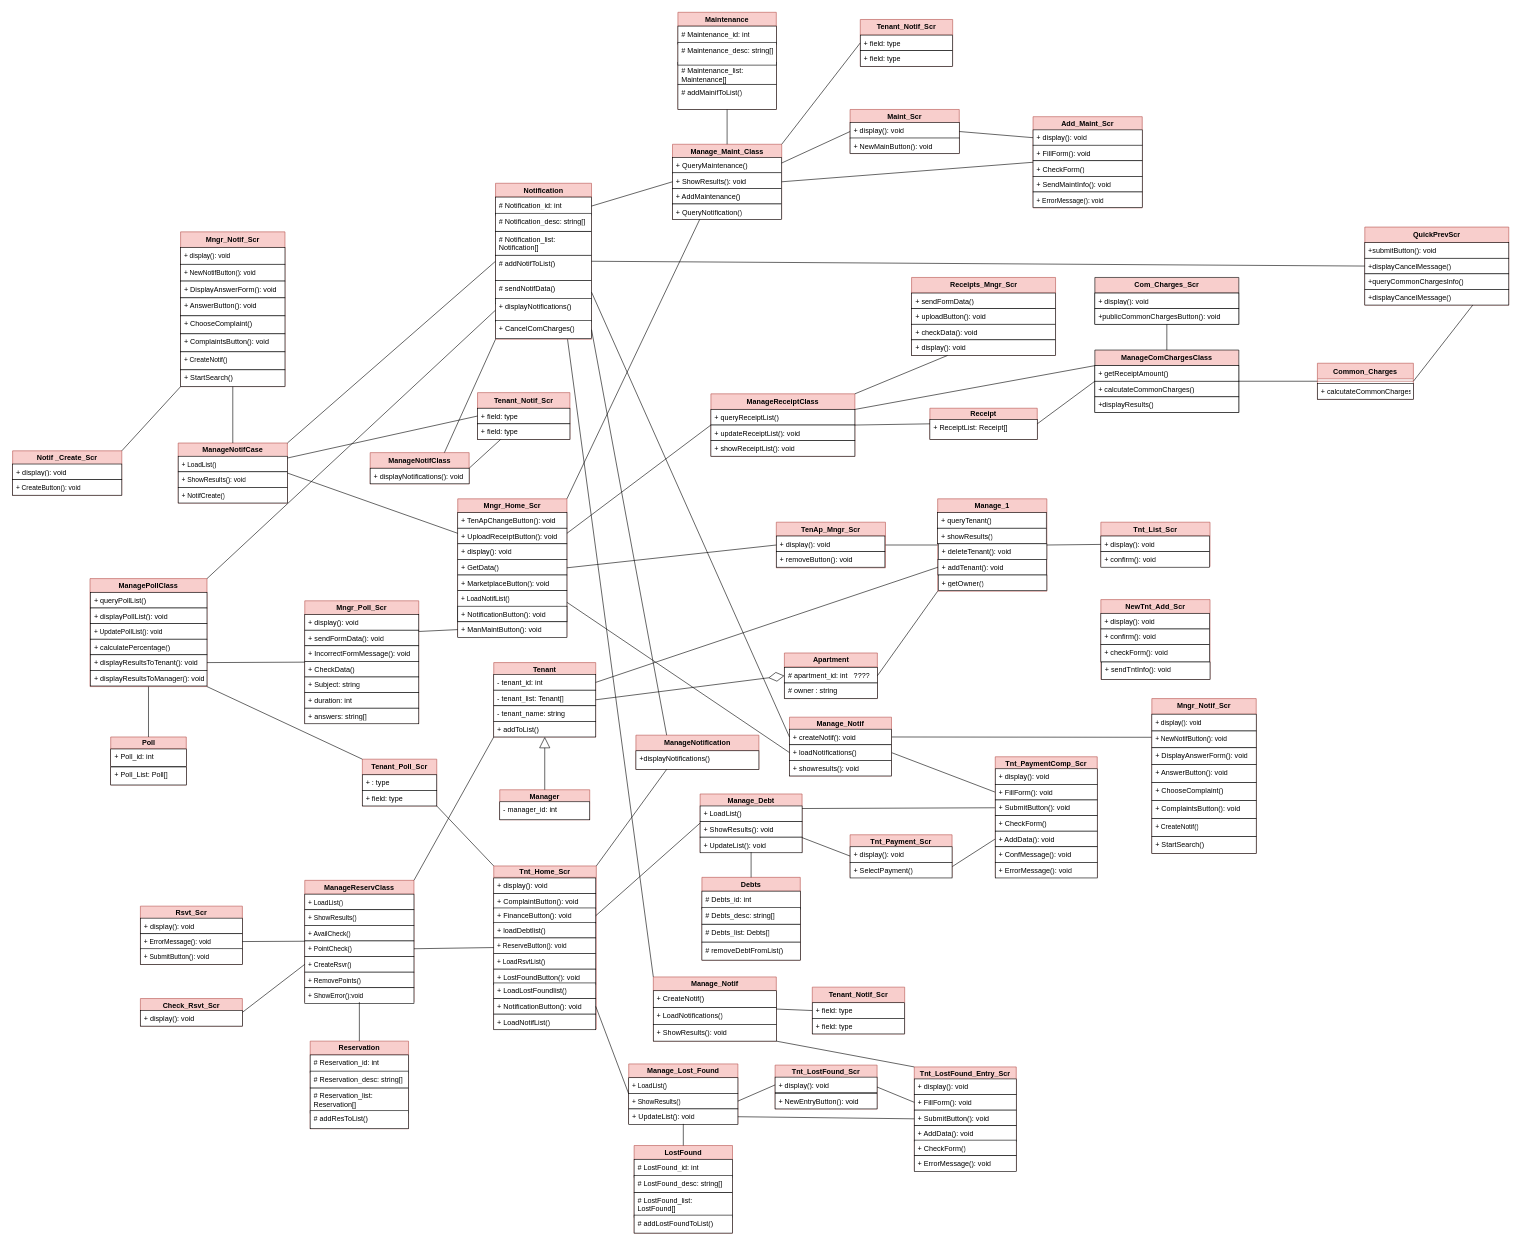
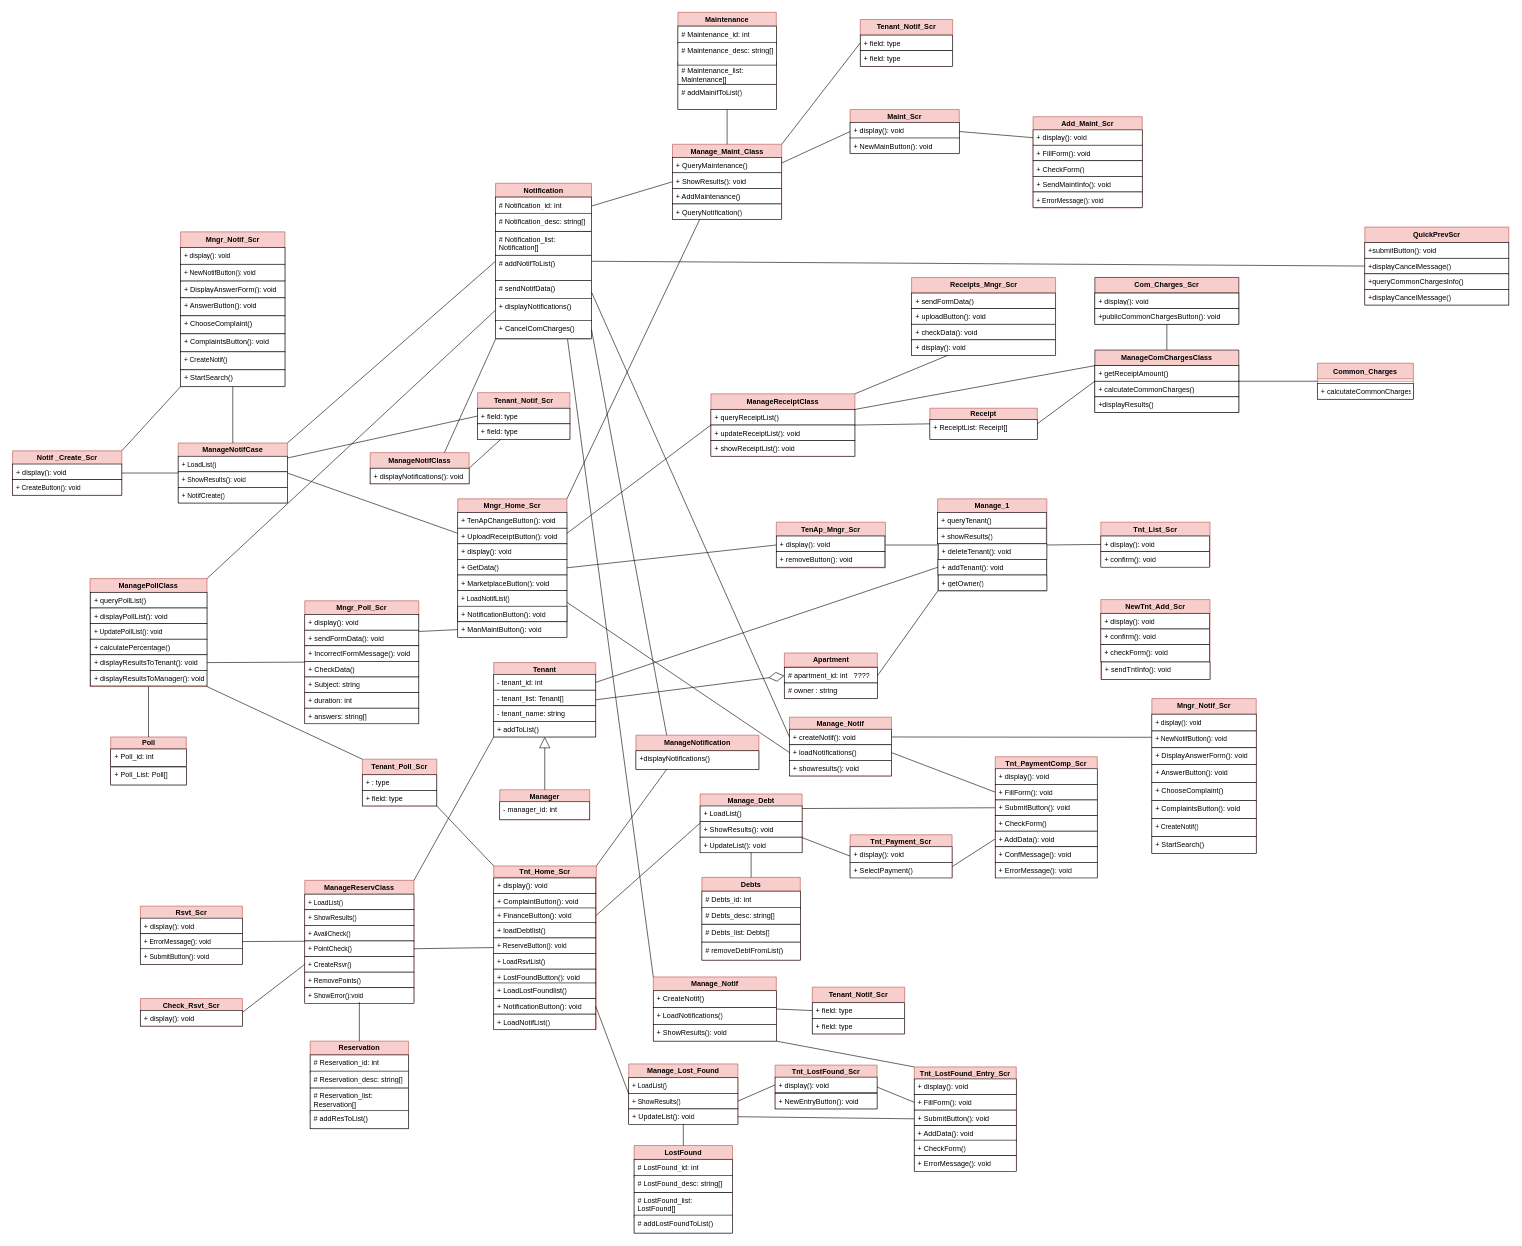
- <mxCell id="79" value="" style="endArrow=none;html=1;rounded=0;entryX=0;entryY=0.5;entryDx=0;entryDy=0;exitX=1;exitY=0.5;exitDx=0;exitDy=0;" parent="1" source="70" target="48" edge="1"><mxGeometry width="50" height="50" relative="1" as="geometry"><mxPoint x="1420" y="368" as="sourcePoint" /><mxPoint x="1555" y="316" as="targetPoint" /></mxGeometry></mxCell>
- <mxCell id="181" value="" style="endArrow=none;html=1;rounded=0;exitX=1;exitY=0.5;exitDx=0;exitDy=0;entryX=0.75;entryY=1;entryDx=0;entryDy=0;" parent="1" source="177" target="160" edge="1"><mxGeometry width="50" height="50" relative="1" as="geometry"><mxPoint x="2412" y="612" as="sourcePoint" /><mxPoint x="2447" y="549" as="targetPoint" /></mxGeometry></mxCell>
+ <mxCell id="104" value="" style="endArrow=none;html=1;rounded=0;entryX=0;entryY=0.5;entryDx=0;entryDy=0;exitX=1;exitY=0.5;exitDx=0;exitDy=0;" parent="1" source="91" target="97" edge="1"><mxGeometry width="50" height="50" relative="1" as="geometry"><mxPoint x="232" y="776" as="sourcePoint" /><mxPoint x="675" y="622" as="targetPoint" /></mxGeometry></mxCell>
